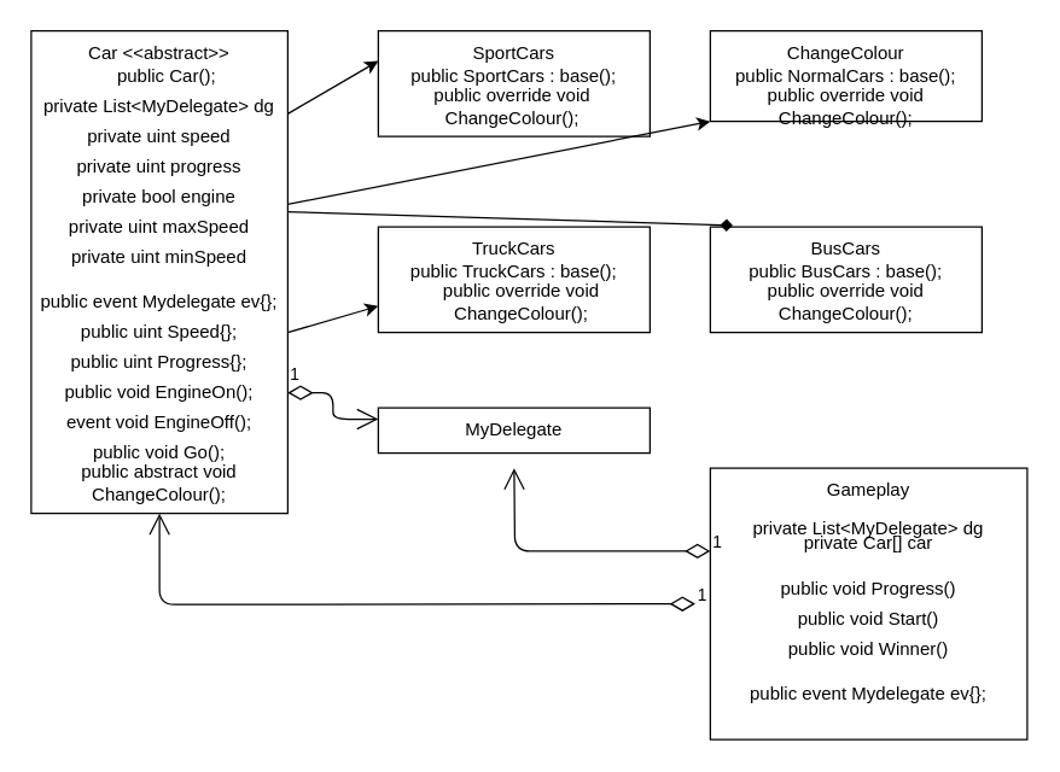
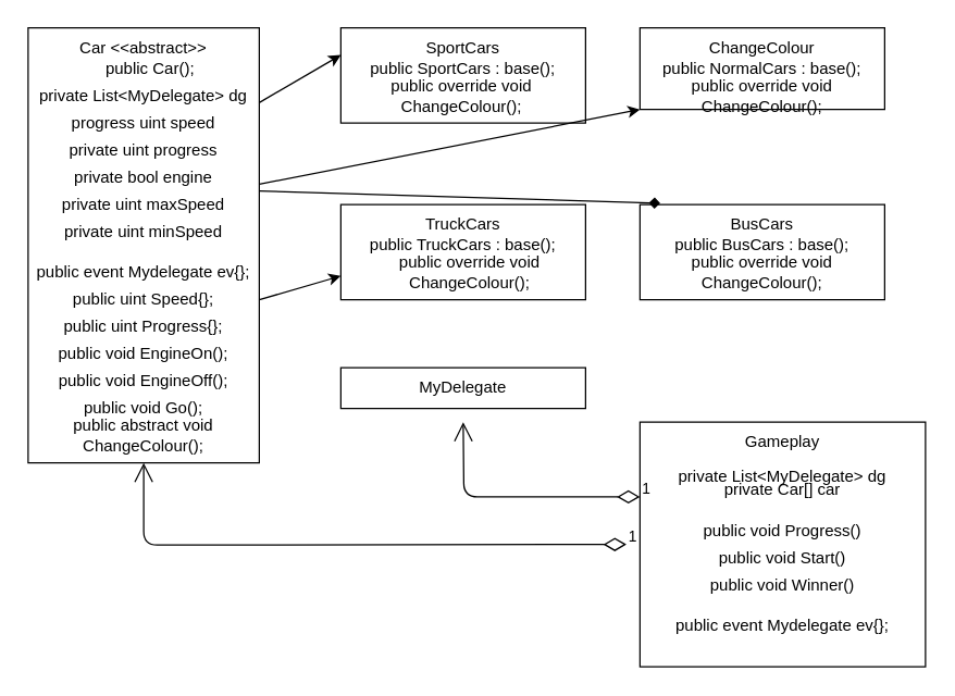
- <mxCell id="4" value="private uint speed" style="text;html=1;strokeColor=none;fillColor=none;align=center;verticalAlign=middle;whiteSpace=wrap;rounded=0;" vertex="1" parent="1"><mxGeometry x="20" y="80" width="170" height="20" as="geometry" /></mxCell>
+ <mxCell id="4" value="progress uint speed" style="text;html=1;strokeColor=none;fillColor=none;align=center;verticalAlign=middle;whiteSpace=wrap;rounded=0;" vertex="1" parent="1"><mxGeometry x="20" y="80" width="170" height="20" as="geometry" /></mxCell>
- <mxCell id="30" value="1" style="endArrow=open;html=1;endSize=12;startArrow=diamondThin;startSize=14;startFill=0;edgeStyle=orthogonalEdgeStyle;align=left;verticalAlign=bottom;exitX=1;exitY=0.5;exitDx=0;exitDy=0;entryX=0;entryY=0.25;entryDx=0;entryDy=0;" edge="1" parent="1" source="9" target="29"><mxGeometry x="-1" y="3" relative="1" as="geometry"><mxPoint x="210" y="340" as="sourcePoint" /><mxPoint x="370" y="340" as="targetPoint" /></mxGeometry></mxCell>
- <mxCell id="10" value="event&amp;nbsp;void EngineOff();" style="text;html=1;strokeColor=none;fillColor=none;align=center;verticalAlign=middle;whiteSpace=wrap;rounded=0;" vertex="1" parent="1"><mxGeometry x="20" y="270" width="170" height="20" as="geometry" /></mxCell>
+ <mxCell id="10" value="public&amp;nbsp;void EngineOff();" style="text;html=1;strokeColor=none;fillColor=none;align=center;verticalAlign=middle;whiteSpace=wrap;rounded=0;" vertex="1" parent="1"><mxGeometry x="20" y="270" width="170" height="20" as="geometry" /></mxCell>
